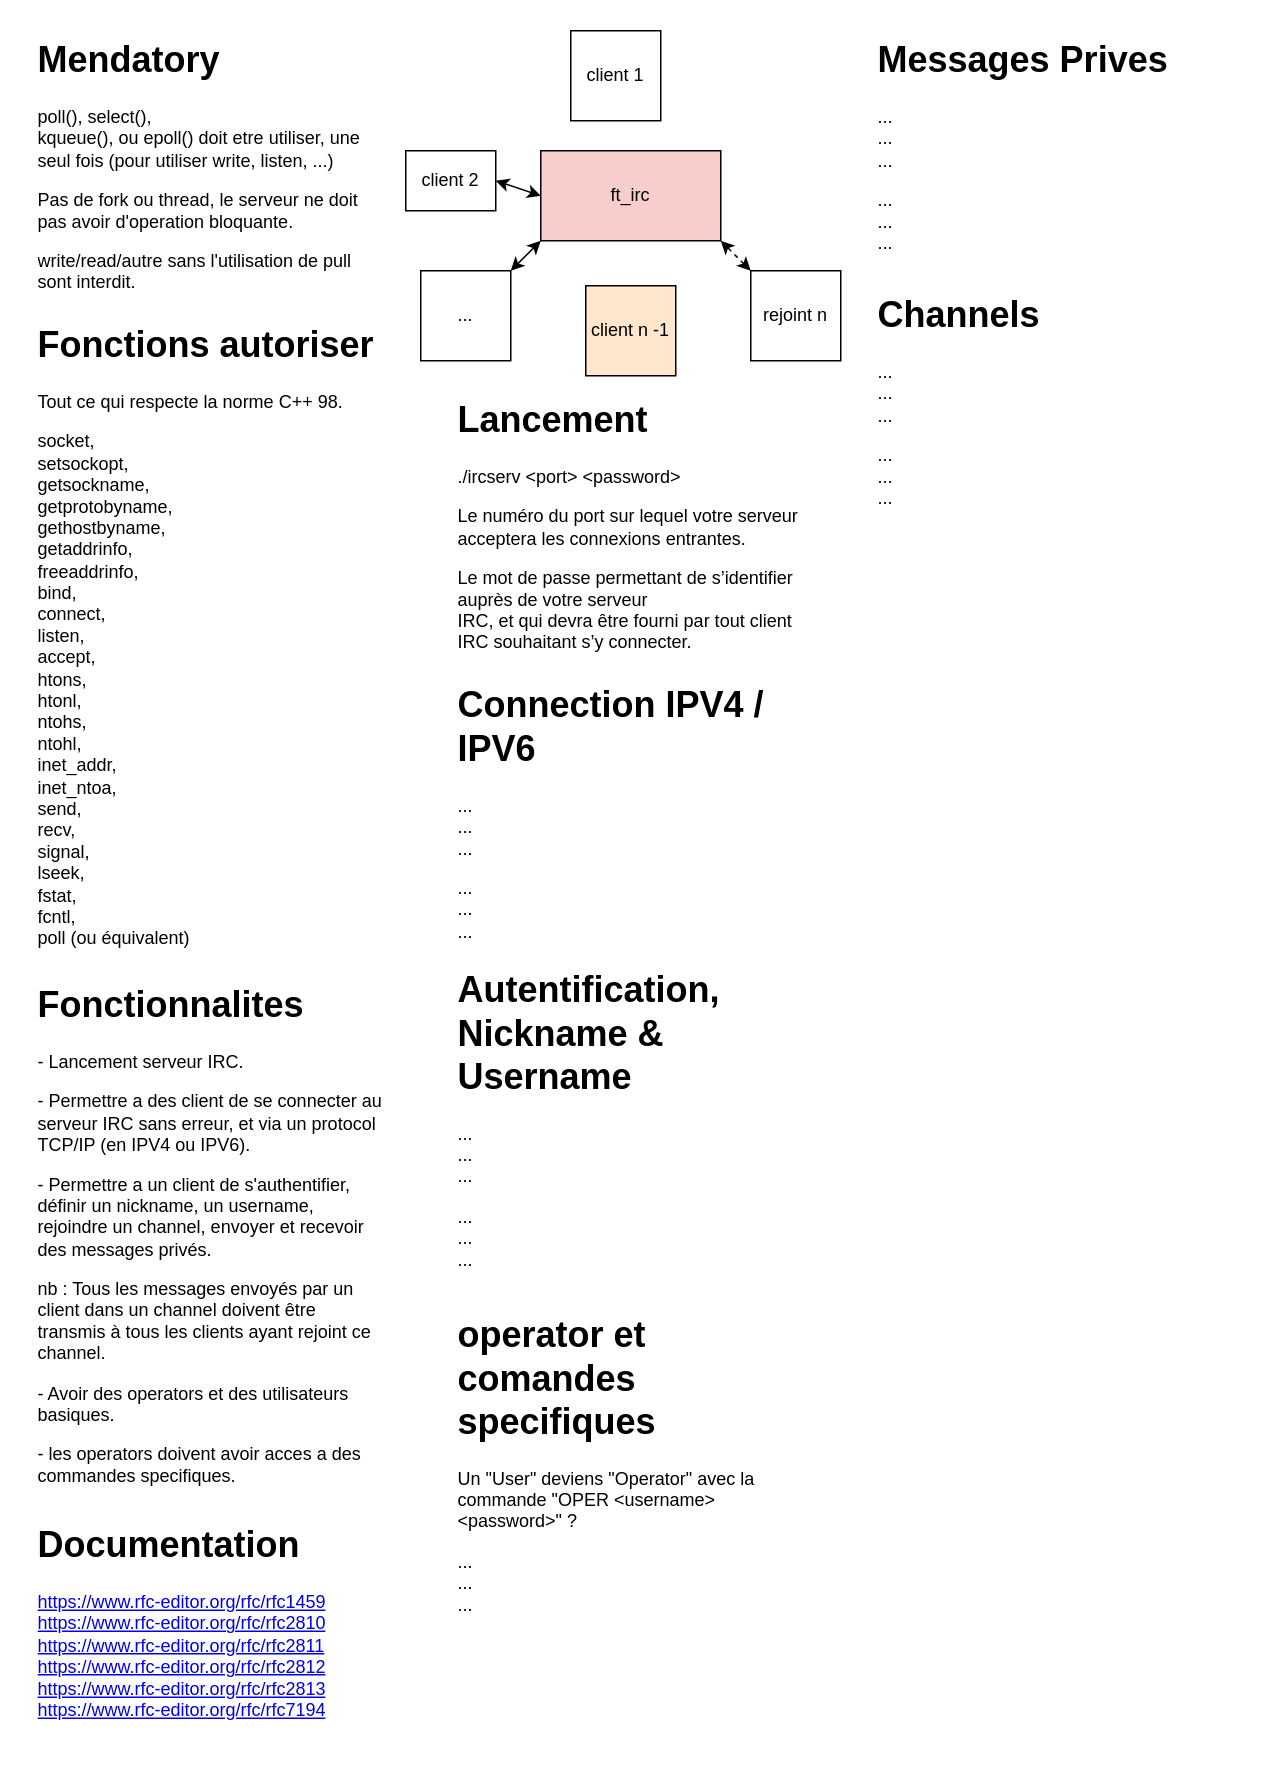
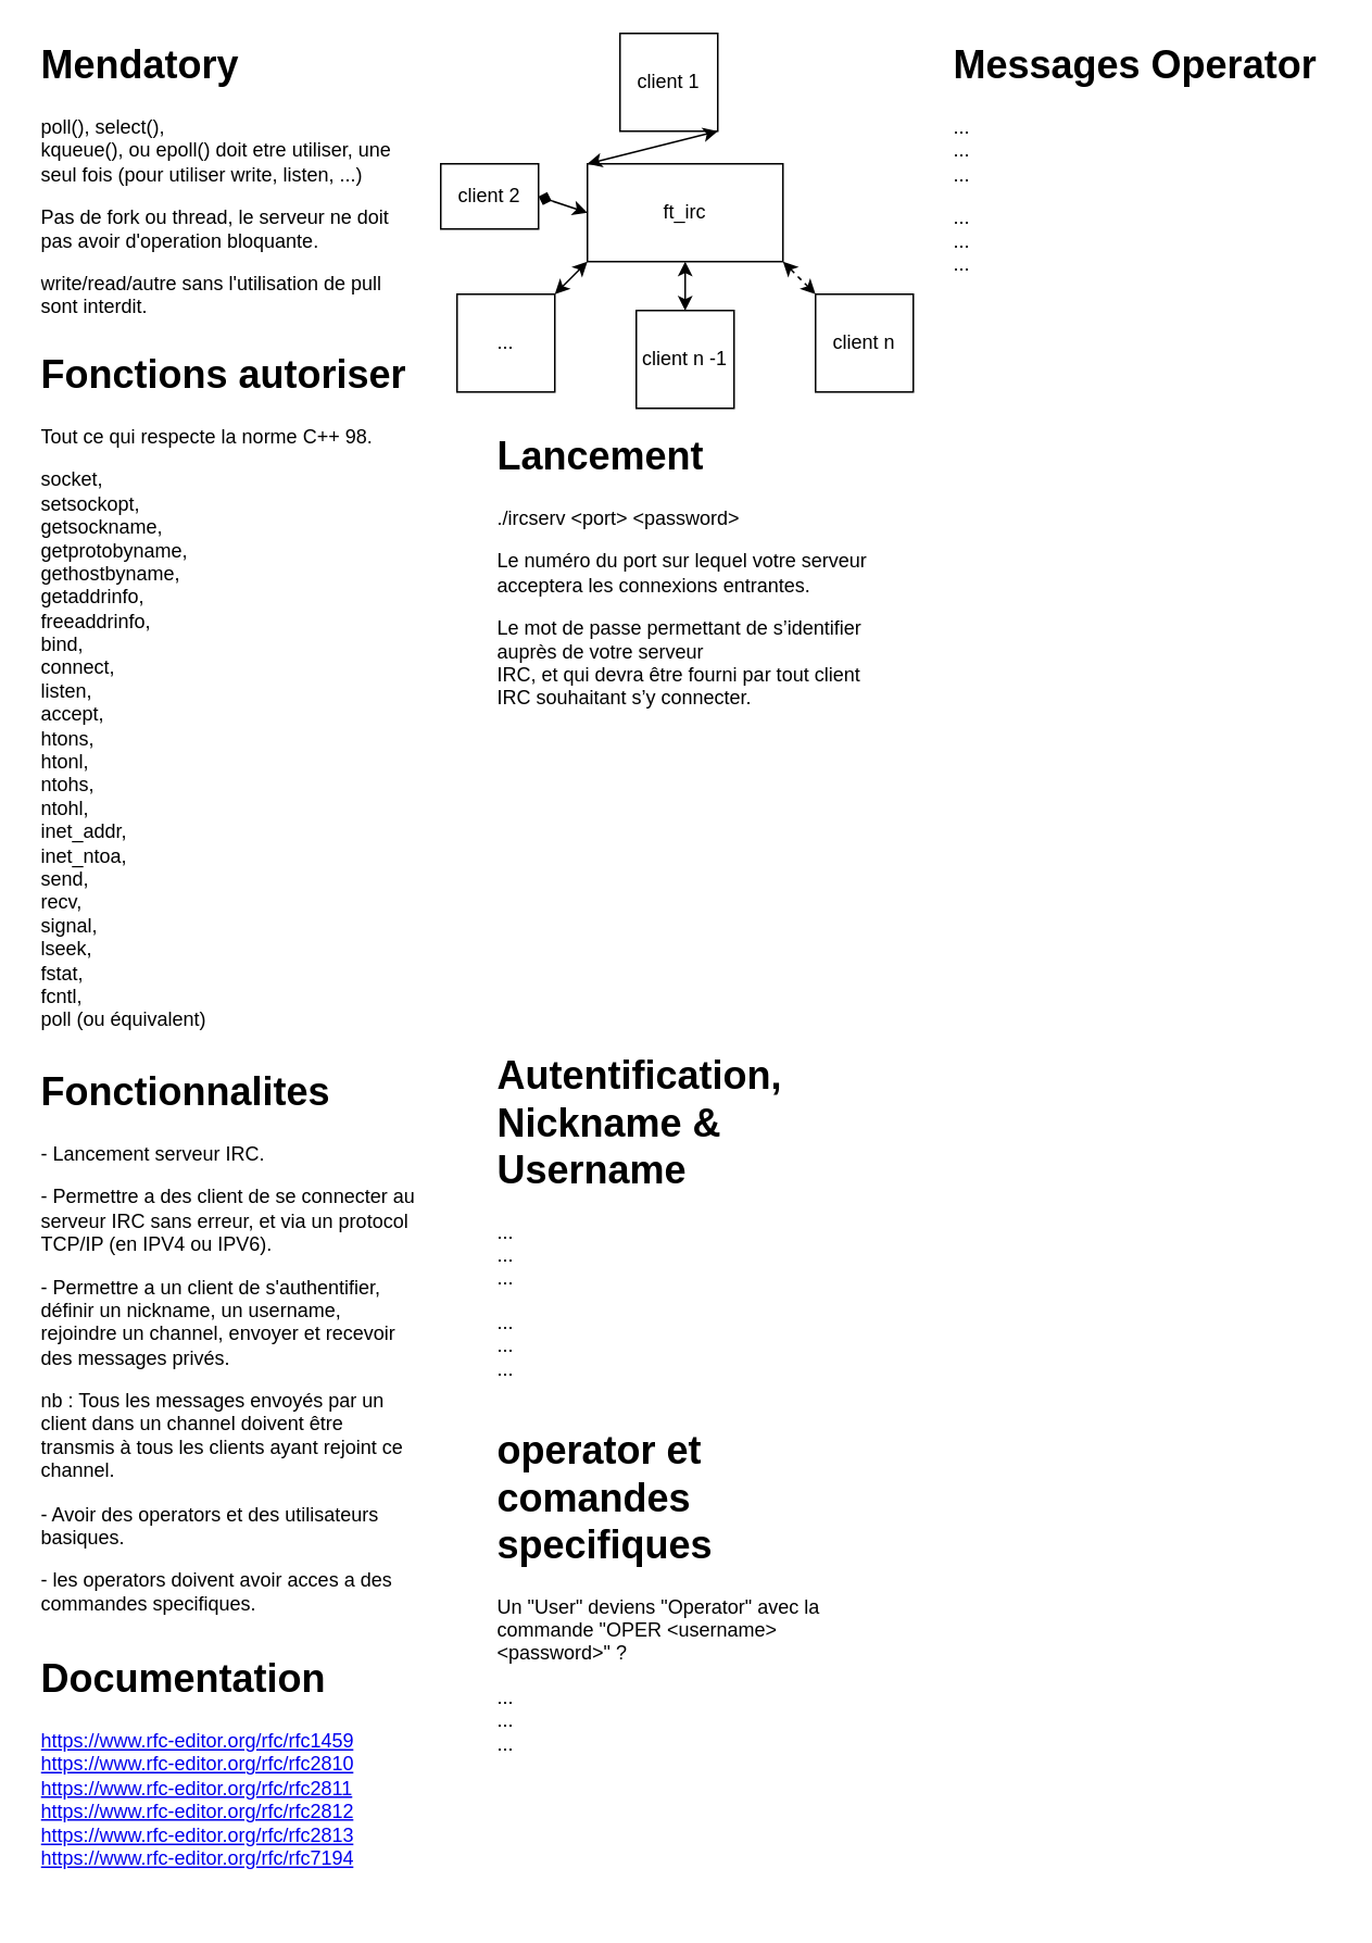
- <mxCell id="19" value="&lt;h1&gt;Messages Prives&lt;/h1&gt;&lt;p&gt;...&lt;br&gt;...&lt;br&gt;...&lt;/p&gt;&lt;p&gt;...&lt;br&gt;...&lt;br&gt;...&lt;/p&gt;" style="text;html=1;strokeColor=none;fillColor=none;spacing=5;spacingTop=-20;whiteSpace=wrap;overflow=hidden;rounded=0;" vertex="1" parent="1"><mxGeometry x="580" y="20" width="240" height="170" as="geometry" /></mxCell>
+ <mxCell id="19" value="&lt;h1&gt;Messages Operator&lt;/h1&gt;&lt;p&gt;...&lt;br&gt;...&lt;br&gt;...&lt;/p&gt;&lt;p&gt;...&lt;br&gt;...&lt;br&gt;...&lt;/p&gt;" style="text;html=1;strokeColor=none;fillColor=none;spacing=5;spacingTop=-20;whiteSpace=wrap;overflow=hidden;rounded=0;" vertex="1" parent="1"><mxGeometry x="580" y="20" width="240" height="170" as="geometry" /></mxCell>
+ <mxCell id="16" value="" style="endArrow=classic;html=1;rounded=0;exitX=1;exitY=1;exitDx=0;exitDy=0;entryX=0;entryY=0;entryDx=0;entryDy=0;startArrow=classic;startFill=1;endFill=1;" edge="1" parent="1" source="3" target="2"><mxGeometry width="50" height="50" relative="1" as="geometry"><mxPoint x="540" y="220" as="sourcePoint" /><mxPoint x="520" y="200" as="targetPoint" /></mxGeometry></mxCell>
- <mxCell id="15" value="" style="endArrow=classic;html=1;rounded=0;exitX=0;exitY=0.5;exitDx=0;exitDy=0;entryX=1;entryY=0.5;entryDx=0;entryDy=0;startArrow=classic;startFill=1;endFill=1;" edge="1" parent="1" source="2" target="4"><mxGeometry width="50" height="50" relative="1" as="geometry"><mxPoint x="530" y="210" as="sourcePoint" /><mxPoint x="510" y="190" as="targetPoint" /></mxGeometry></mxCell>
+ <mxCell id="15" value="" style="endArrow=diamond;html=1;rounded=0;exitX=0;exitY=0.5;exitDx=0;exitDy=0;entryX=1;entryY=0.5;entryDx=0;entryDy=0;startArrow=classic;startFill=1;endFill=1;" edge="1" parent="1" source="2" target="4"><mxGeometry width="50" height="50" relative="1" as="geometry"><mxPoint x="530" y="210" as="sourcePoint" /><mxPoint x="510" y="190" as="targetPoint" /></mxGeometry></mxCell>
- <mxCell id="2" value="ft_irc" style="rounded=0;whiteSpace=wrap;html=1;fillColor=#f8cecc;" vertex="1" parent="1"><mxGeometry x="360" y="100" width="120" height="60" as="geometry" /></mxCell>
+ <mxCell id="2" value="ft_irc" style="rounded=0;whiteSpace=wrap;html=1;" vertex="1" parent="1"><mxGeometry x="360" y="100" width="120" height="60" as="geometry" /></mxCell>
+ <mxCell id="13" value="" style="endArrow=classic;html=1;rounded=0;exitX=0.5;exitY=0;exitDx=0;exitDy=0;entryX=0.5;entryY=1;entryDx=0;entryDy=0;startArrow=classic;startFill=1;endFill=1;" edge="1" parent="1" source="8" target="2"><mxGeometry width="50" height="50" relative="1" as="geometry"><mxPoint x="510" y="190" as="sourcePoint" /><mxPoint x="490" y="170" as="targetPoint" /></mxGeometry></mxCell>
- <mxCell id="5" value="rejoint n" style="rounded=0;whiteSpace=wrap;html=1;" vertex="1" parent="1"><mxGeometry x="500" y="180" width="60" height="60" as="geometry" /></mxCell>
+ <mxCell id="5" value="client n" style="rounded=0;whiteSpace=wrap;html=1;" vertex="1" parent="1"><mxGeometry x="500" y="180" width="60" height="60" as="geometry" /></mxCell>
- <mxCell id="8" value="client n -1" style="rounded=0;whiteSpace=wrap;html=1;fillColor=#ffe6cc;" vertex="1" parent="1"><mxGeometry x="390" y="190" width="60" height="60" as="geometry" /></mxCell>
+ <mxCell id="8" value="client n -1" style="rounded=0;whiteSpace=wrap;html=1;" vertex="1" parent="1"><mxGeometry x="390" y="190" width="60" height="60" as="geometry" /></mxCell>
- <mxCell id="21" value="&lt;h1&gt;Channels&lt;/h1&gt;&lt;p&gt;...&lt;br&gt;...&lt;br&gt;...&lt;/p&gt;&lt;p&gt;...&lt;br&gt;...&lt;br&gt;...&lt;/p&gt;" style="text;html=1;strokeColor=none;fillColor=none;spacing=5;spacingTop=-20;whiteSpace=wrap;overflow=hidden;rounded=0;" vertex="1" parent="1"><mxGeometry x="580" y="190" width="240" height="170" as="geometry" /></mxCell>
- <mxCell id="17" value="&lt;h1&gt;Connection IPV4 / IPV6&lt;/h1&gt;&lt;p&gt;...&lt;br&gt;...&lt;br&gt;...&lt;/p&gt;&lt;p&gt;...&lt;br&gt;...&lt;br&gt;...&lt;/p&gt;" style="text;html=1;strokeColor=none;fillColor=none;spacing=5;spacingTop=-20;whiteSpace=wrap;overflow=hidden;rounded=0;" vertex="1" parent="1"><mxGeometry x="300" y="450" width="240" height="190" as="geometry" /></mxCell>
